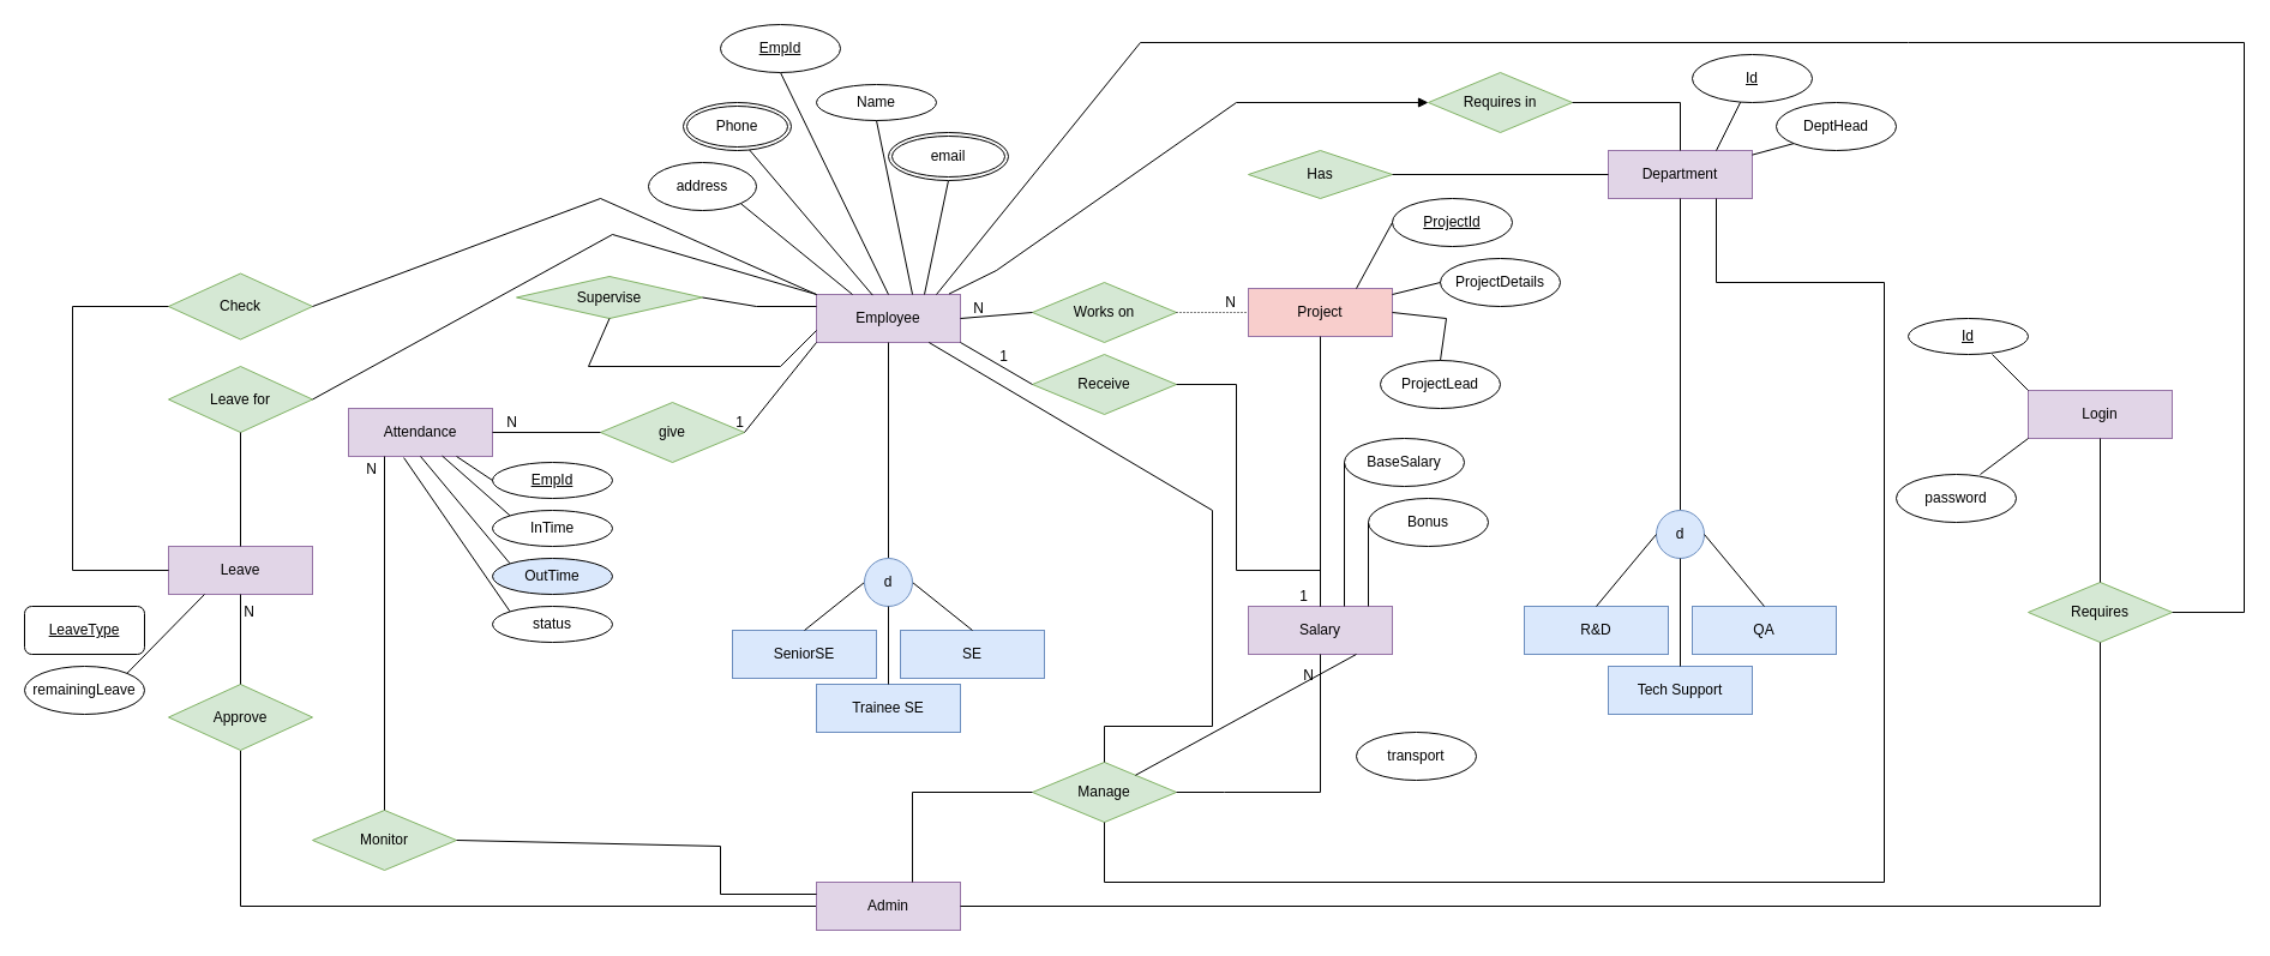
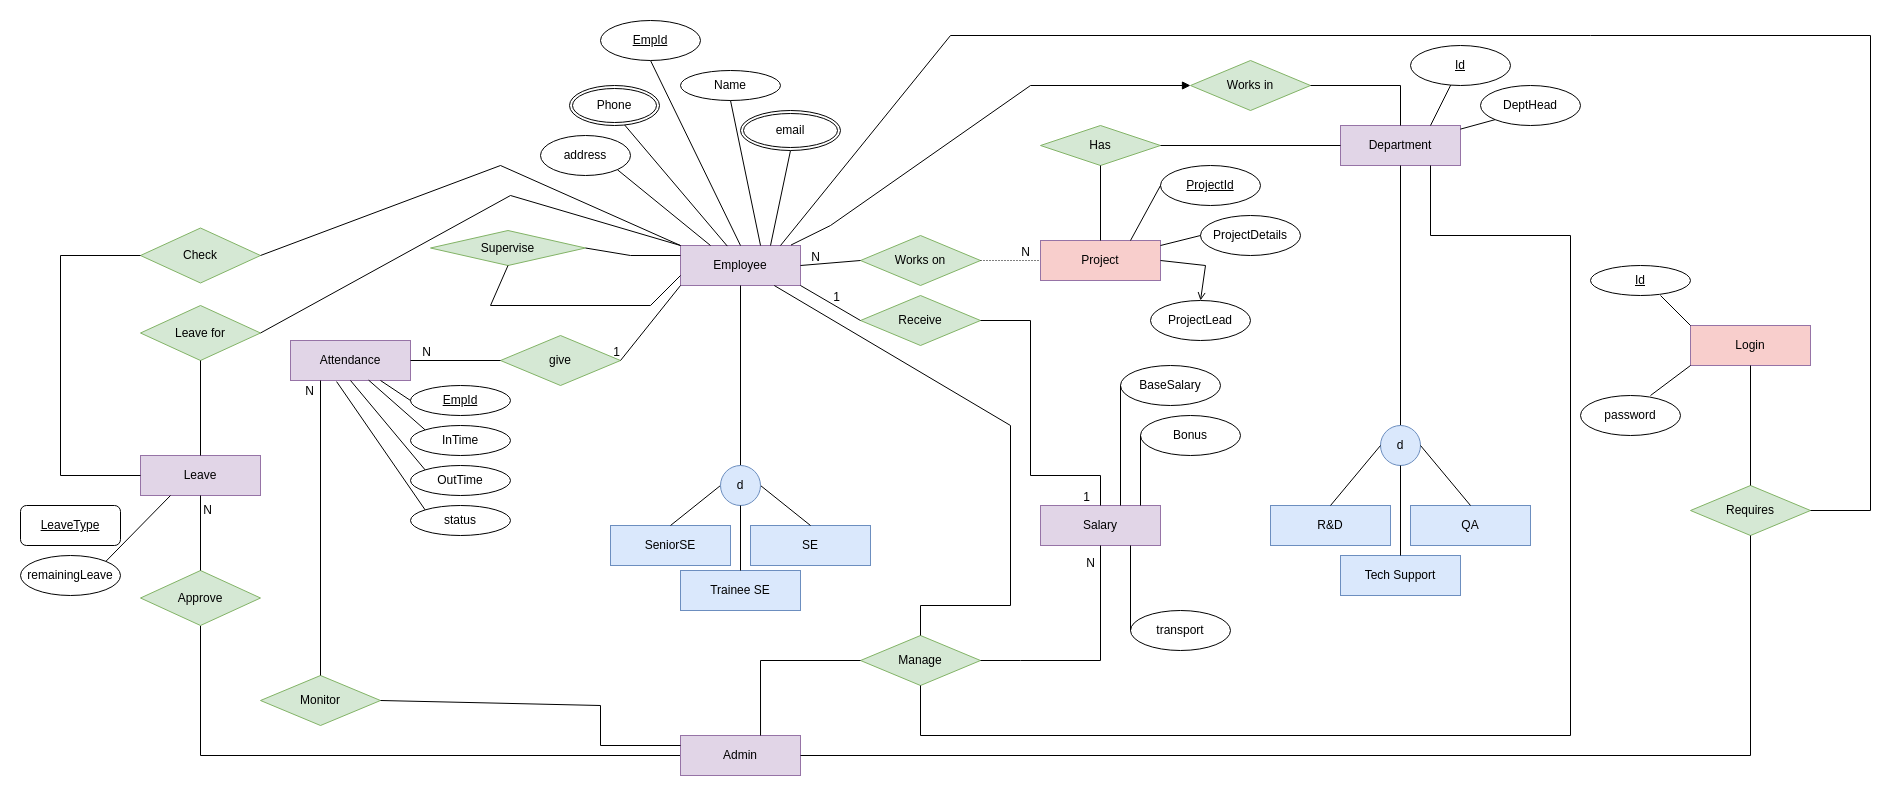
- <mxCell id="36" value="Requires in" style="shape=rhombus;perimeter=rhombusPerimeter;whiteSpace=wrap;html=1;align=center;fillColor=#d5e8d4;strokeColor=#82b366;" parent="1" vertex="1"><mxGeometry x="1190" y="60" width="120" height="50" as="geometry" /></mxCell>
+ <mxCell id="36" value="Works in" style="shape=rhombus;perimeter=rhombusPerimeter;whiteSpace=wrap;html=1;align=center;fillColor=#d5e8d4;strokeColor=#82b366;" parent="1" vertex="1"><mxGeometry x="1190" y="60" width="120" height="50" as="geometry" /></mxCell>
- <mxCell id="72" value="" style="endArrow=none;html=1;rounded=0;entryX=0.5;entryY=0;entryDx=0;entryDy=0;exitX=1;exitY=0.5;exitDx=0;exitDy=0;" parent="1" source="16" target="71" edge="1"><mxGeometry relative="1" as="geometry"><mxPoint x="770" y="365" as="sourcePoint" /><mxPoint x="930" y="365" as="targetPoint" /><Array as="points"><mxPoint x="1205" y="265" /></Array></mxGeometry></mxCell>
+ <mxCell id="72" value="" style="endArrow=open;html=1;rounded=0;entryX=0.5;entryY=0;entryDx=0;entryDy=0;exitX=1;exitY=0.5;exitDx=0;exitDy=0;" parent="1" source="16" target="71" edge="1"><mxGeometry relative="1" as="geometry"><mxPoint x="770" y="365" as="sourcePoint" /><mxPoint x="930" y="365" as="targetPoint" /><Array as="points"><mxPoint x="1205" y="265" /></Array></mxGeometry></mxCell>
- <mxCell id="92" value="Login" style="rounded=0;whiteSpace=wrap;html=1;fillColor=#e1d5e7;strokeColor=#9673a6;" parent="1" vertex="1"><mxGeometry x="1690" y="325" width="120" height="40" as="geometry" /></mxCell>
+ <mxCell id="92" value="Login" style="rounded=0;whiteSpace=wrap;html=1;fillColor=#f8cecc;strokeColor=#9673a6;" parent="1" vertex="1"><mxGeometry x="1690" y="325" width="120" height="40" as="geometry" /></mxCell>
- <mxCell id="45" value="" style="endArrow=none;html=1;rounded=0;" parent="1" source="16" target="22" edge="1"><mxGeometry relative="1" as="geometry"><mxPoint x="830" y="365" as="sourcePoint" /><mxPoint x="990" y="365" as="targetPoint" /></mxGeometry></mxCell>
+ <mxCell id="45" value="" style="endArrow=none;html=1;rounded=0;entryX=0.5;entryY=1;entryDx=0;entryDy=0;" parent="1" source="16" target="34" edge="1"><mxGeometry relative="1" as="geometry"><mxPoint x="830" y="365" as="sourcePoint" /><mxPoint x="990" y="365" as="targetPoint" /></mxGeometry></mxCell>
- <mxCell id="79" value="OutTime" style="ellipse;whiteSpace=wrap;html=1;fillColor=#dae8fc;" parent="1" vertex="1"><mxGeometry x="410" y="465" width="100" height="30" as="geometry" /></mxCell>
+ <mxCell id="79" value="OutTime" style="ellipse;whiteSpace=wrap;html=1;" parent="1" vertex="1"><mxGeometry x="410" y="465" width="100" height="30" as="geometry" /></mxCell>
- <mxCell id="90" value="" style="endArrow=none;html=1;rounded=0;exitX=0.75;exitY=1;exitDx=0;exitDy=0;" parent="1" source="22" target="37" edge="1"><mxGeometry relative="1" as="geometry"><mxPoint x="910" y="465" as="sourcePoint" /><mxPoint x="1000" y="365" as="targetPoint" /></mxGeometry></mxCell>
+ <mxCell id="90" value="" style="endArrow=none;html=1;rounded=0;entryX=0;entryY=0.5;entryDx=0;entryDy=0;exitX=0.75;exitY=1;exitDx=0;exitDy=0;" parent="1" source="22" target="87" edge="1"><mxGeometry relative="1" as="geometry"><mxPoint x="910" y="465" as="sourcePoint" /><mxPoint x="1000" y="365" as="targetPoint" /></mxGeometry></mxCell>
